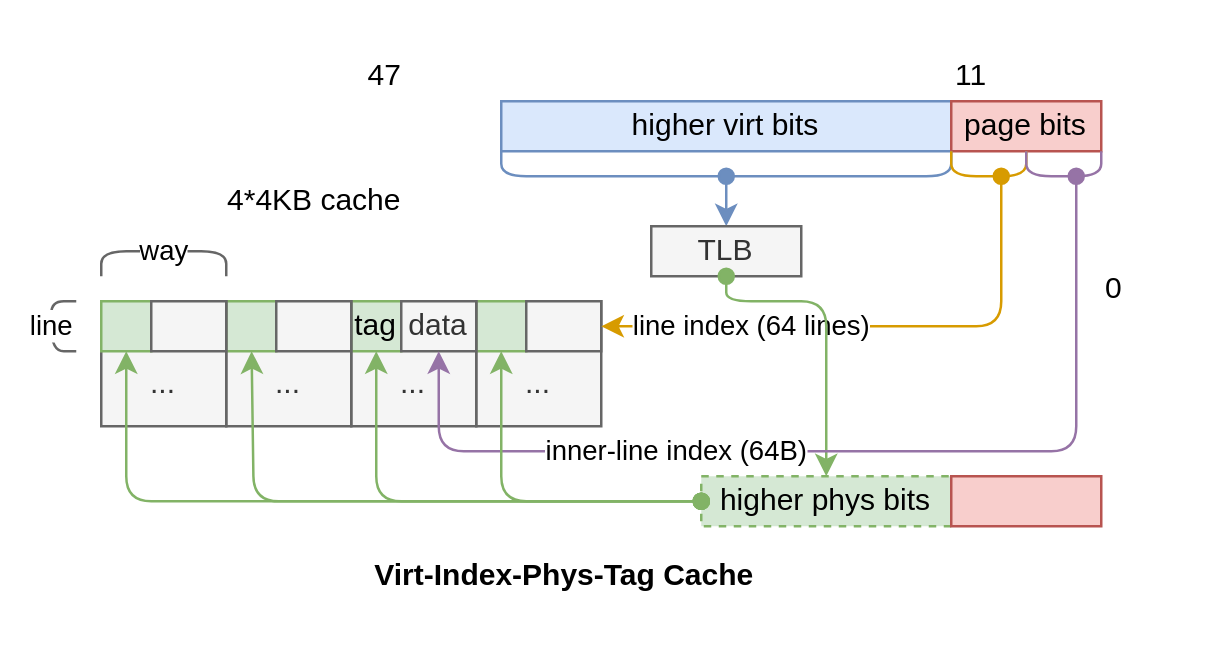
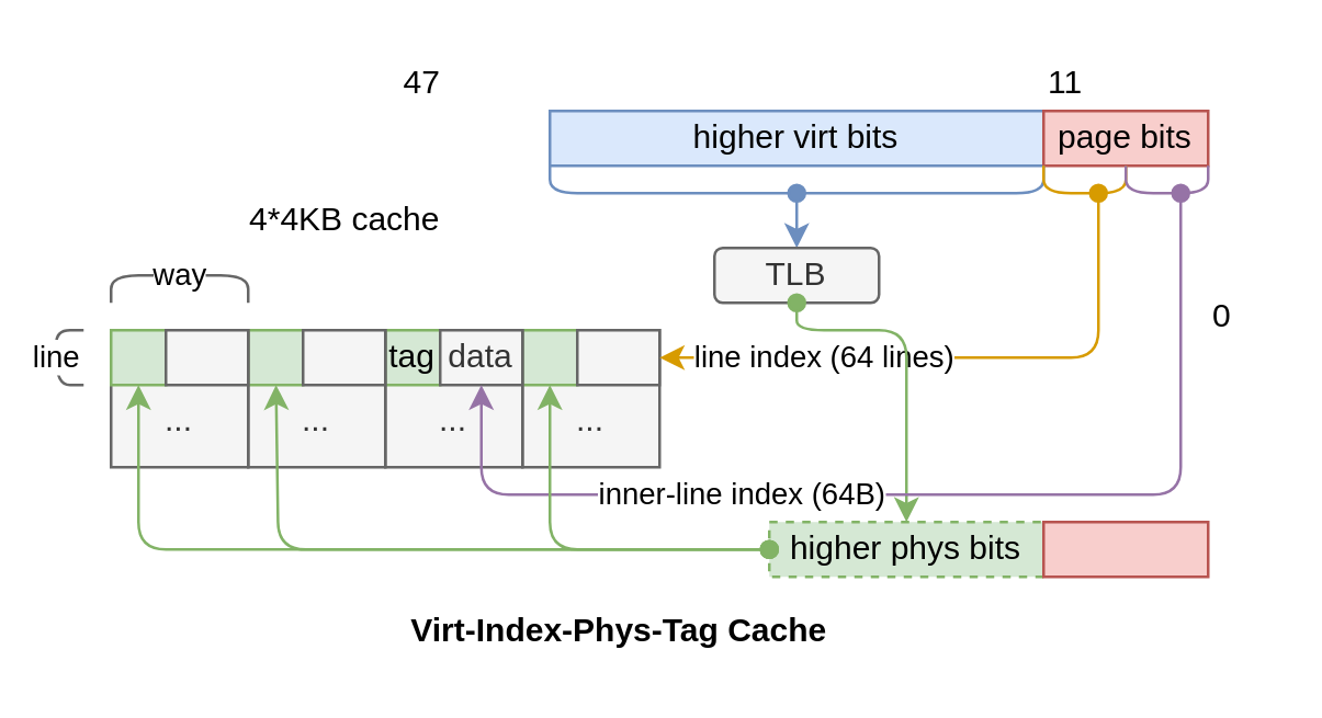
- <mxCell id="17" value="TLB" style="rounded=0;whiteSpace=wrap;html=1;fillColor=#f5f5f5;strokeColor=#666666;fontColor=#333333;" parent="1" vertex="1"><mxGeometry x="260" y="90" width="60" height="20" as="geometry" /></mxCell>
+ <mxCell id="17" value="TLB" style="whiteSpace=wrap;html=1;fillColor=#f5f5f5;strokeColor=#666666;fontColor=#333333;rounded=1;" parent="1" vertex="1"><mxGeometry x="260" y="90" width="60" height="20" as="geometry" /></mxCell>
- <mxCell id="33" value="" style="endArrow=classic;html=1;fillColor=#d5e8d4;strokeColor=#82b366;startArrow=oval;startFill=1;" parent="1" source="5" target="22" edge="1"><mxGeometry x="-0.467" width="50" height="50" relative="1" as="geometry"><mxPoint x="290" y="200" as="sourcePoint" /><mxPoint x="110" y="150" as="targetPoint" /><Array as="points"><mxPoint x="150" y="200" /></Array><mxPoint as="offset" /></mxGeometry></mxCell>
